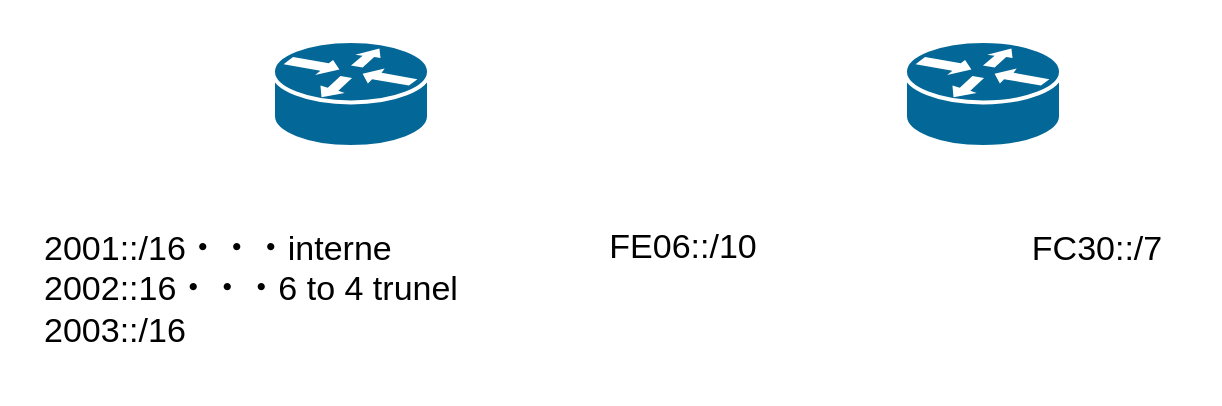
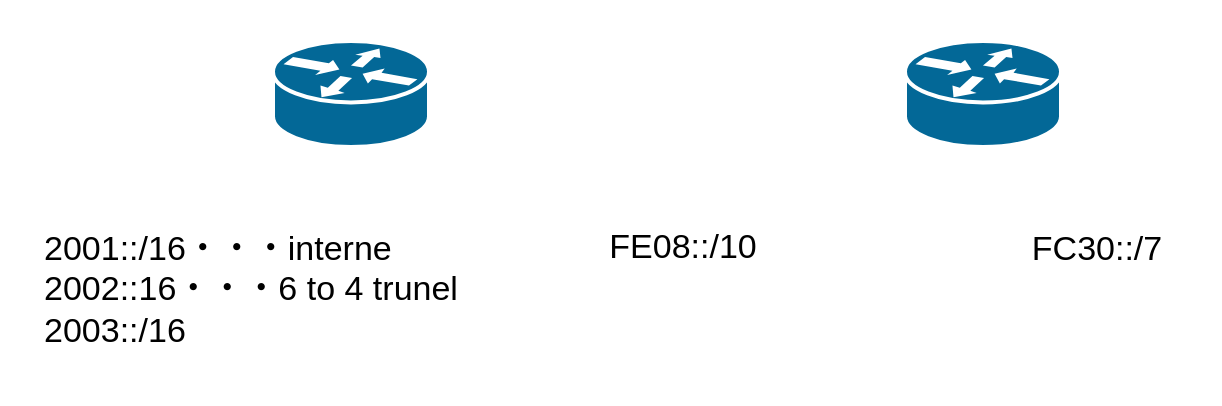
- <mxCell id="5" value="FE06::/10" style="text;html=1;align=center;verticalAlign=middle;resizable=0;points=[];autosize=1;strokeColor=none;fillColor=none;fontSize=17;fontFamily=Helvetica;fontColor=default;" vertex="1" parent="1"><mxGeometry x="295" y="108" width="92" height="32" as="geometry" /></mxCell>
+ <mxCell id="5" value="FE08::/10" style="text;html=1;align=center;verticalAlign=middle;resizable=0;points=[];autosize=1;strokeColor=none;fillColor=none;fontSize=17;fontFamily=Helvetica;fontColor=default;" vertex="1" parent="1"><mxGeometry x="295" y="108" width="92" height="32" as="geometry" /></mxCell>
